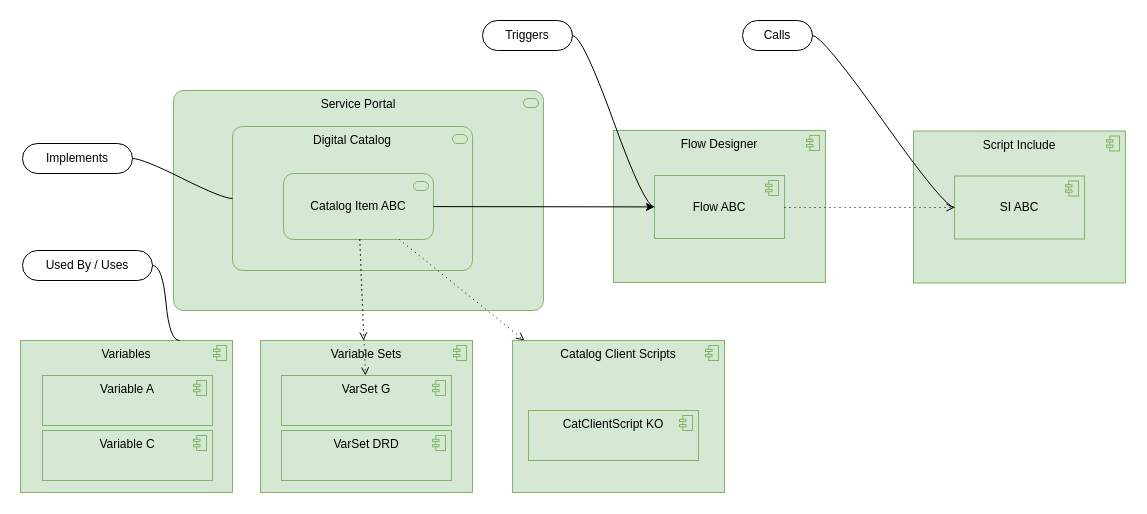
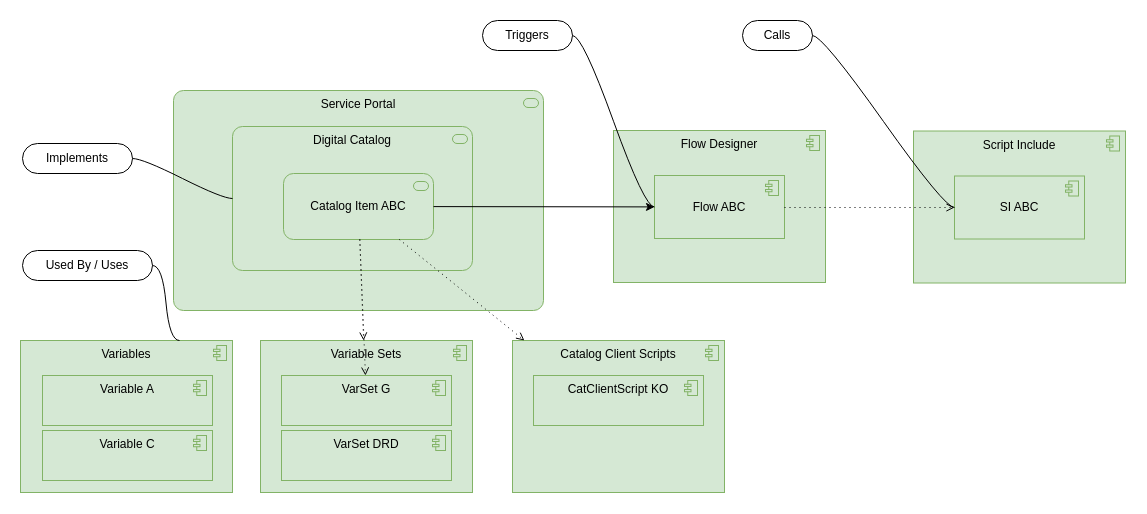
- <mxCell id="27" value="CatClientScript KO" style="html=1;outlineConnect=0;whiteSpace=wrap;fillColor=#d5e8d4;shape=mxgraph.archimate3.application;appType=comp;archiType=square;strokeColor=#82b366;verticalAlign=top;align=center;horizontal=1;" vertex="1" parent="1"><mxGeometry x="528" y="410" width="170" height="50" as="geometry" /></mxCell>
+ <mxCell id="27" value="CatClientScript KO" style="html=1;outlineConnect=0;whiteSpace=wrap;fillColor=#d5e8d4;shape=mxgraph.archimate3.application;appType=comp;archiType=square;strokeColor=#82b366;verticalAlign=top;align=center;horizontal=1;" vertex="1" parent="1"><mxGeometry x="533" y="375" width="170" height="50" as="geometry" /></mxCell>
